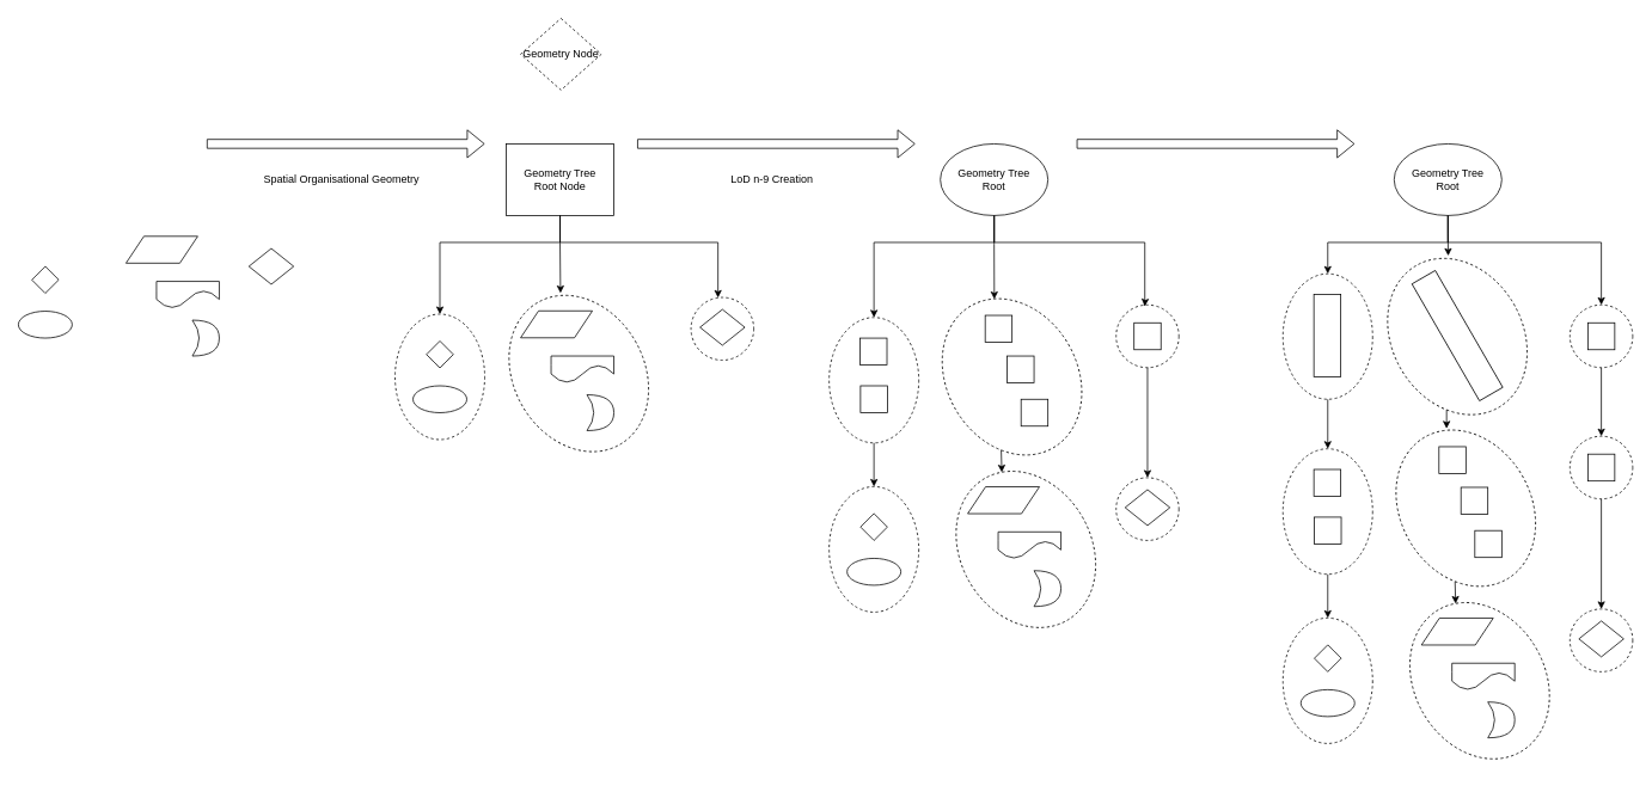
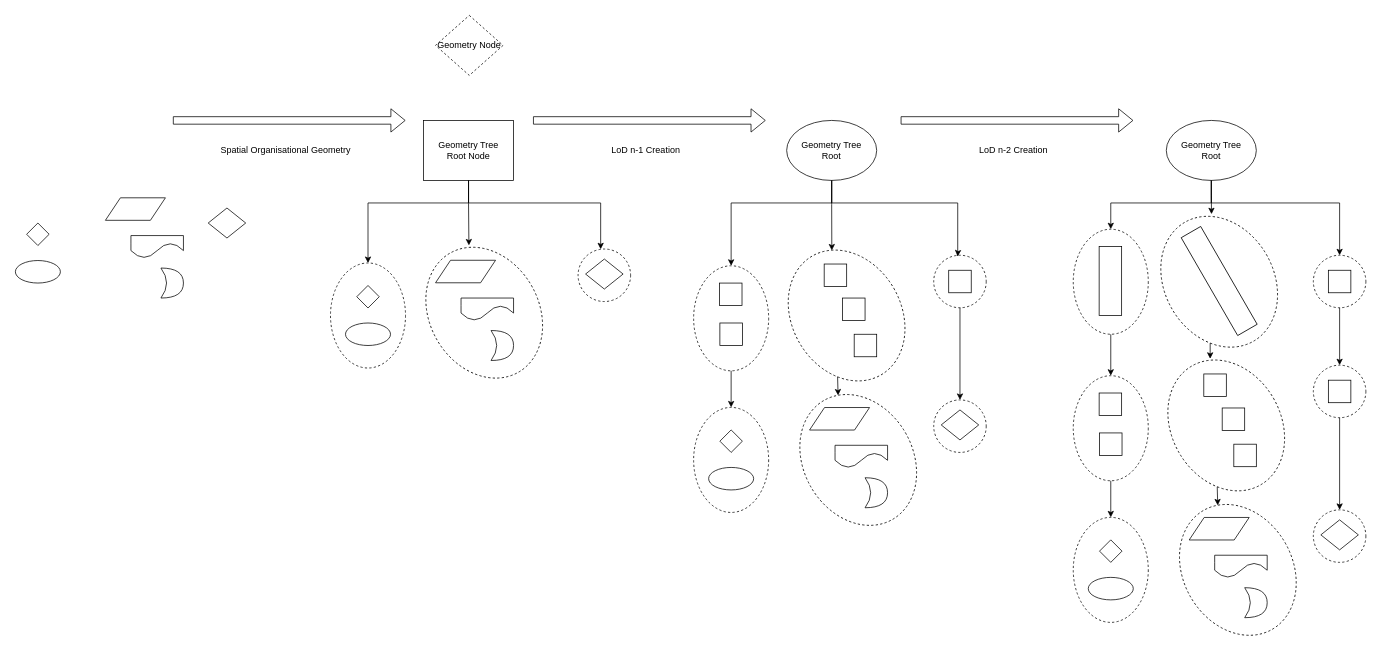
- <mxCell id="22" value="LoD n-9 Creation" style="text;html=1;align=center;verticalAlign=middle;resizable=0;points=[];autosize=1;strokeColor=none;fillColor=none;" vertex="1" parent="1"><mxGeometry x="805" y="190" width="110" height="20" as="geometry" /></mxCell>
+ <mxCell id="22" value="LoD n-1 Creation" style="text;html=1;align=center;verticalAlign=middle;resizable=0;points=[];autosize=1;strokeColor=none;fillColor=none;" vertex="1" parent="1"><mxGeometry x="805" y="190" width="110" height="20" as="geometry" /></mxCell>
+ <mxCell id="25" value="LoD n-2 Creation" style="text;html=1;align=center;verticalAlign=middle;resizable=0;points=[];autosize=1;strokeColor=none;fillColor=none;" vertex="1" parent="1"><mxGeometry x="1295" y="190" width="110" height="20" as="geometry" /></mxCell>
